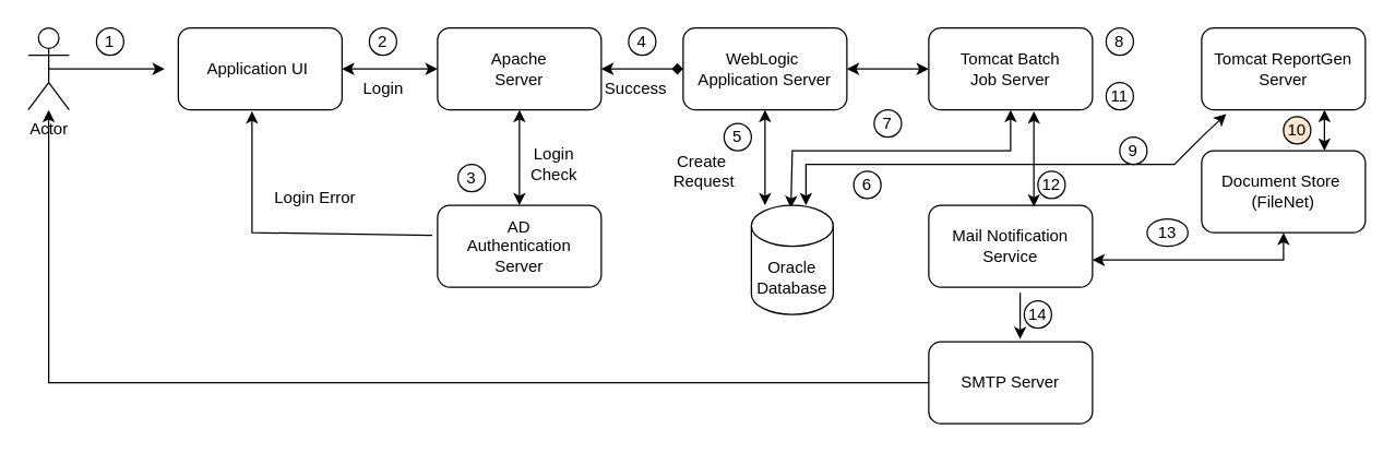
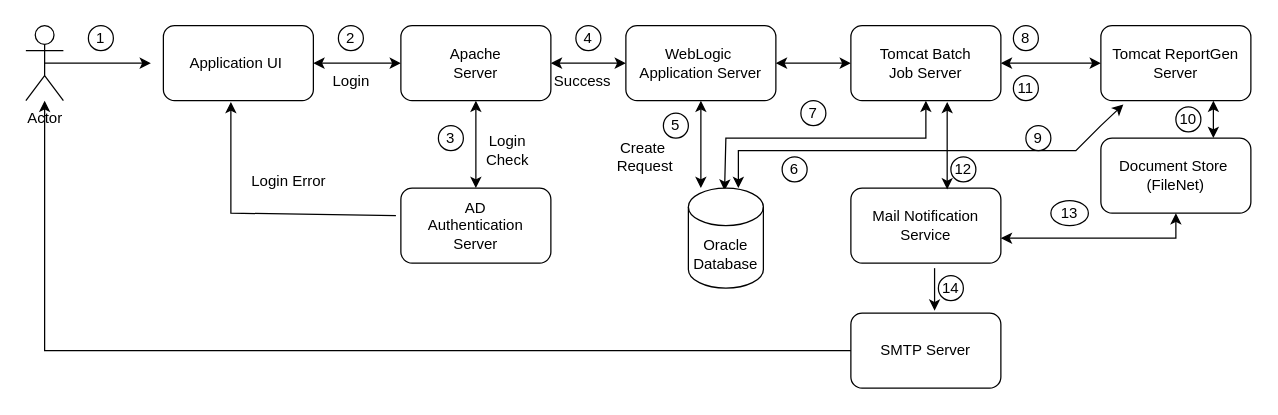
- <mxCell id="10" value="" style="endArrow=diamond;startArrow=classic;html=1;rounded=0;entryX=0;entryY=0.5;entryDx=0;entryDy=0;exitX=1;exitY=0.5;exitDx=0;exitDy=0;" edge="1" parent="1" source="6" target="9"><mxGeometry width="50" height="50" relative="1" as="geometry"><mxPoint x="360" y="220" as="sourcePoint" /><mxPoint x="410" y="170" as="targetPoint" /></mxGeometry></mxCell>
+ <mxCell id="10" value="" style="endArrow=classic;startArrow=classic;html=1;rounded=0;entryX=0;entryY=0.5;entryDx=0;entryDy=0;exitX=1;exitY=0.5;exitDx=0;exitDy=0;" edge="1" parent="1" source="6" target="9"><mxGeometry width="50" height="50" relative="1" as="geometry"><mxPoint x="360" y="220" as="sourcePoint" /><mxPoint x="410" y="170" as="targetPoint" /></mxGeometry></mxCell>
+ <mxCell id="31" value="" style="endArrow=classic;startArrow=classic;html=1;rounded=0;exitX=1;exitY=0.5;exitDx=0;exitDy=0;entryX=0;entryY=0.5;entryDx=0;entryDy=0;" edge="1" parent="1" source="15" target="30"><mxGeometry width="50" height="50" relative="1" as="geometry"><mxPoint x="860" y="270" as="sourcePoint" /><mxPoint x="910" y="220" as="targetPoint" /></mxGeometry></mxCell>
- <mxCell id="33" value="10" style="ellipse;whiteSpace=wrap;html=1;aspect=fixed;fillColor=#ffe6cc;" vertex="1" parent="1"><mxGeometry x="940" y="85" width="20" height="20" as="geometry" /></mxCell>
+ <mxCell id="33" value="10" style="ellipse;whiteSpace=wrap;html=1;aspect=fixed;" vertex="1" parent="1"><mxGeometry x="940" y="85" width="20" height="20" as="geometry" /></mxCell>
- <mxCell id="22" value="3" style="ellipse;whiteSpace=wrap;html=1;aspect=fixed;" vertex="1" parent="1"><mxGeometry x="335" y="120" width="20" height="20" as="geometry" /></mxCell>
+ <mxCell id="22" value="3" style="ellipse;whiteSpace=wrap;html=1;aspect=fixed;" vertex="1" parent="1"><mxGeometry x="350" y="100" width="20" height="20" as="geometry" /></mxCell>
